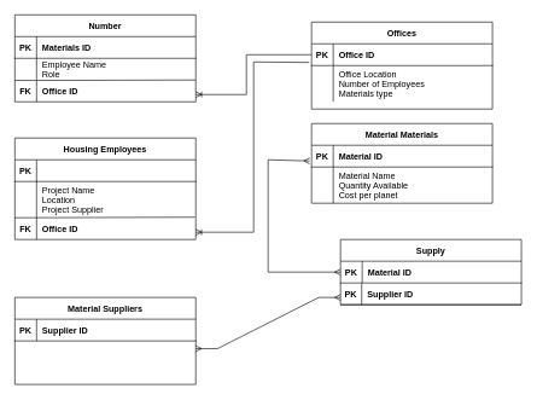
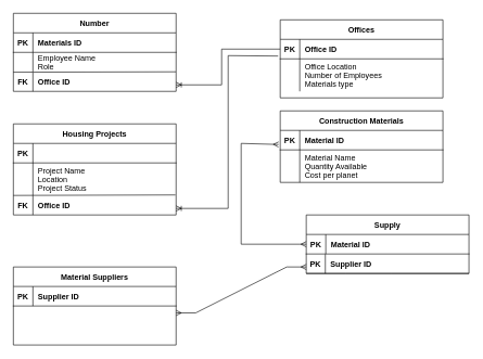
- <mxCell id="31" value="Material Materials" style="shape=table;startSize=30;container=1;collapsible=1;childLayout=tableLayout;fixedRows=1;rowLines=0;fontStyle=1;align=center;resizeLast=1;" vertex="1" parent="30"><mxGeometry width="250" height="110" as="geometry" /></mxCell>
+ <mxCell id="31" value="Construction Materials" style="shape=table;startSize=30;container=1;collapsible=1;childLayout=tableLayout;fixedRows=1;rowLines=0;fontStyle=1;align=center;resizeLast=1;" vertex="1" parent="30"><mxGeometry width="250" height="110" as="geometry" /></mxCell>
- <mxCell id="23" value="Housing Employees" style="shape=table;startSize=30;container=1;collapsible=1;childLayout=tableLayout;fixedRows=1;rowLines=0;fontStyle=1;align=center;resizeLast=1;" vertex="1" parent="1"><mxGeometry x="20" y="190" width="250" height="140" as="geometry" /></mxCell>
+ <mxCell id="23" value="Housing Projects" style="shape=table;startSize=30;container=1;collapsible=1;childLayout=tableLayout;fixedRows=1;rowLines=0;fontStyle=1;align=center;resizeLast=1;" vertex="1" parent="1"><mxGeometry x="20" y="190" width="250" height="140" as="geometry" /></mxCell>
- <mxCell id="28" value="Project Name&#10;Location&#10;Project Supplier" style="shape=partialRectangle;overflow=hidden;connectable=0;fillColor=none;top=0;left=0;bottom=0;right=0;align=left;spacingLeft=6;" vertex="1" parent="26"><mxGeometry x="30" width="220" height="50" as="geometry"><mxRectangle width="220" height="50" as="alternateBounds" /></mxGeometry></mxCell>
+ <mxCell id="28" value="Project Name&#10;Location&#10;Project Status" style="shape=partialRectangle;overflow=hidden;connectable=0;fillColor=none;top=0;left=0;bottom=0;right=0;align=left;spacingLeft=6;" vertex="1" parent="26"><mxGeometry x="30" width="220" height="50" as="geometry"><mxRectangle width="220" height="50" as="alternateBounds" /></mxGeometry></mxCell>
